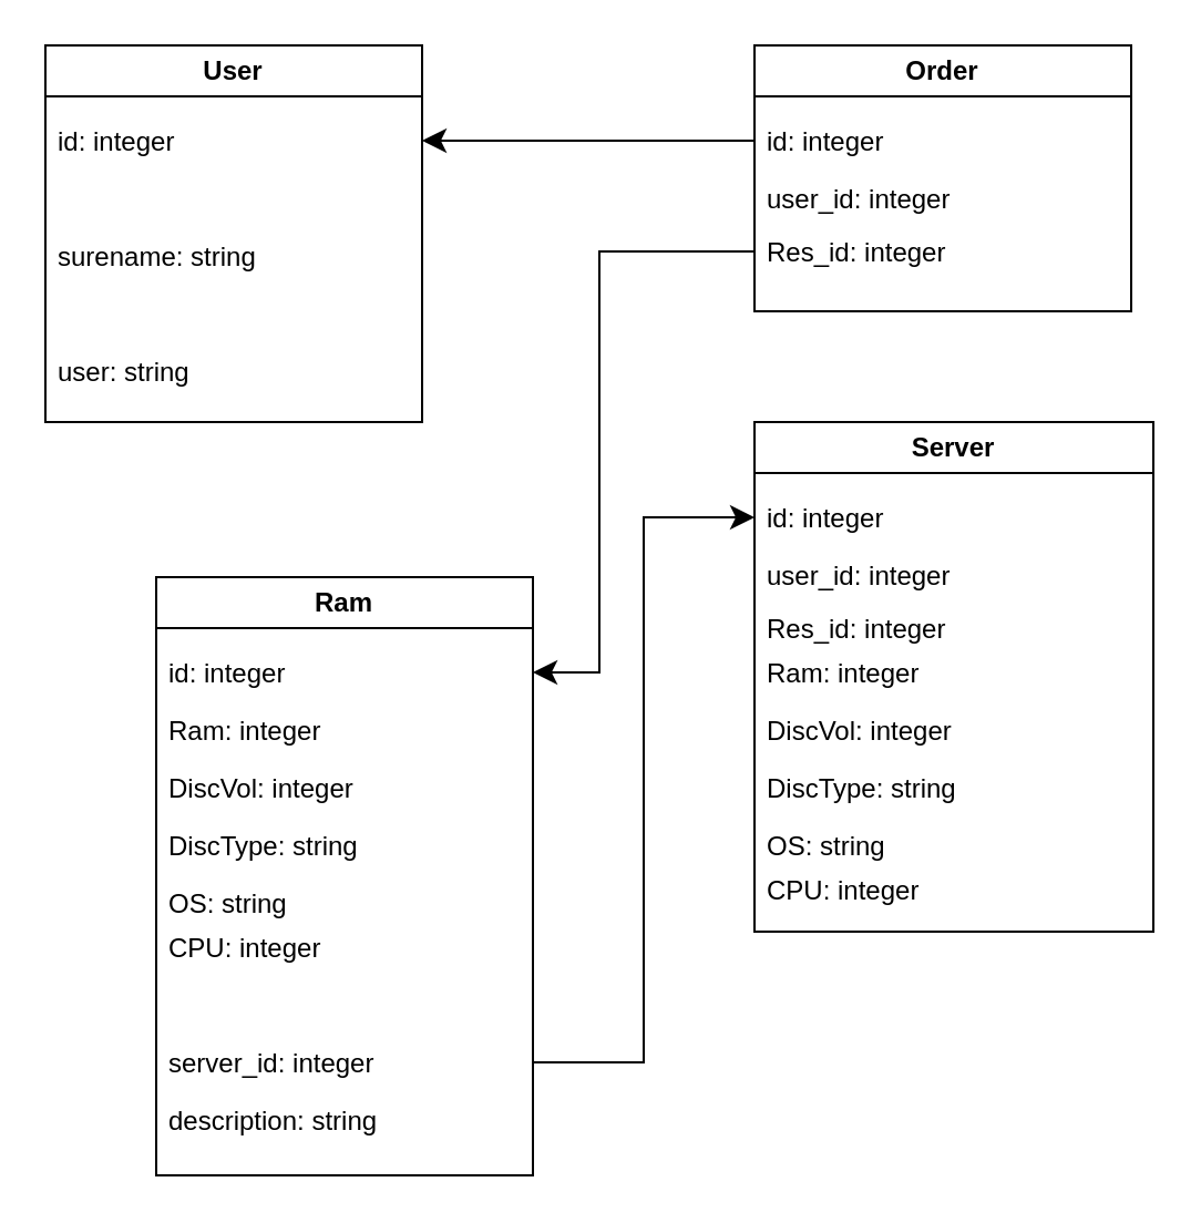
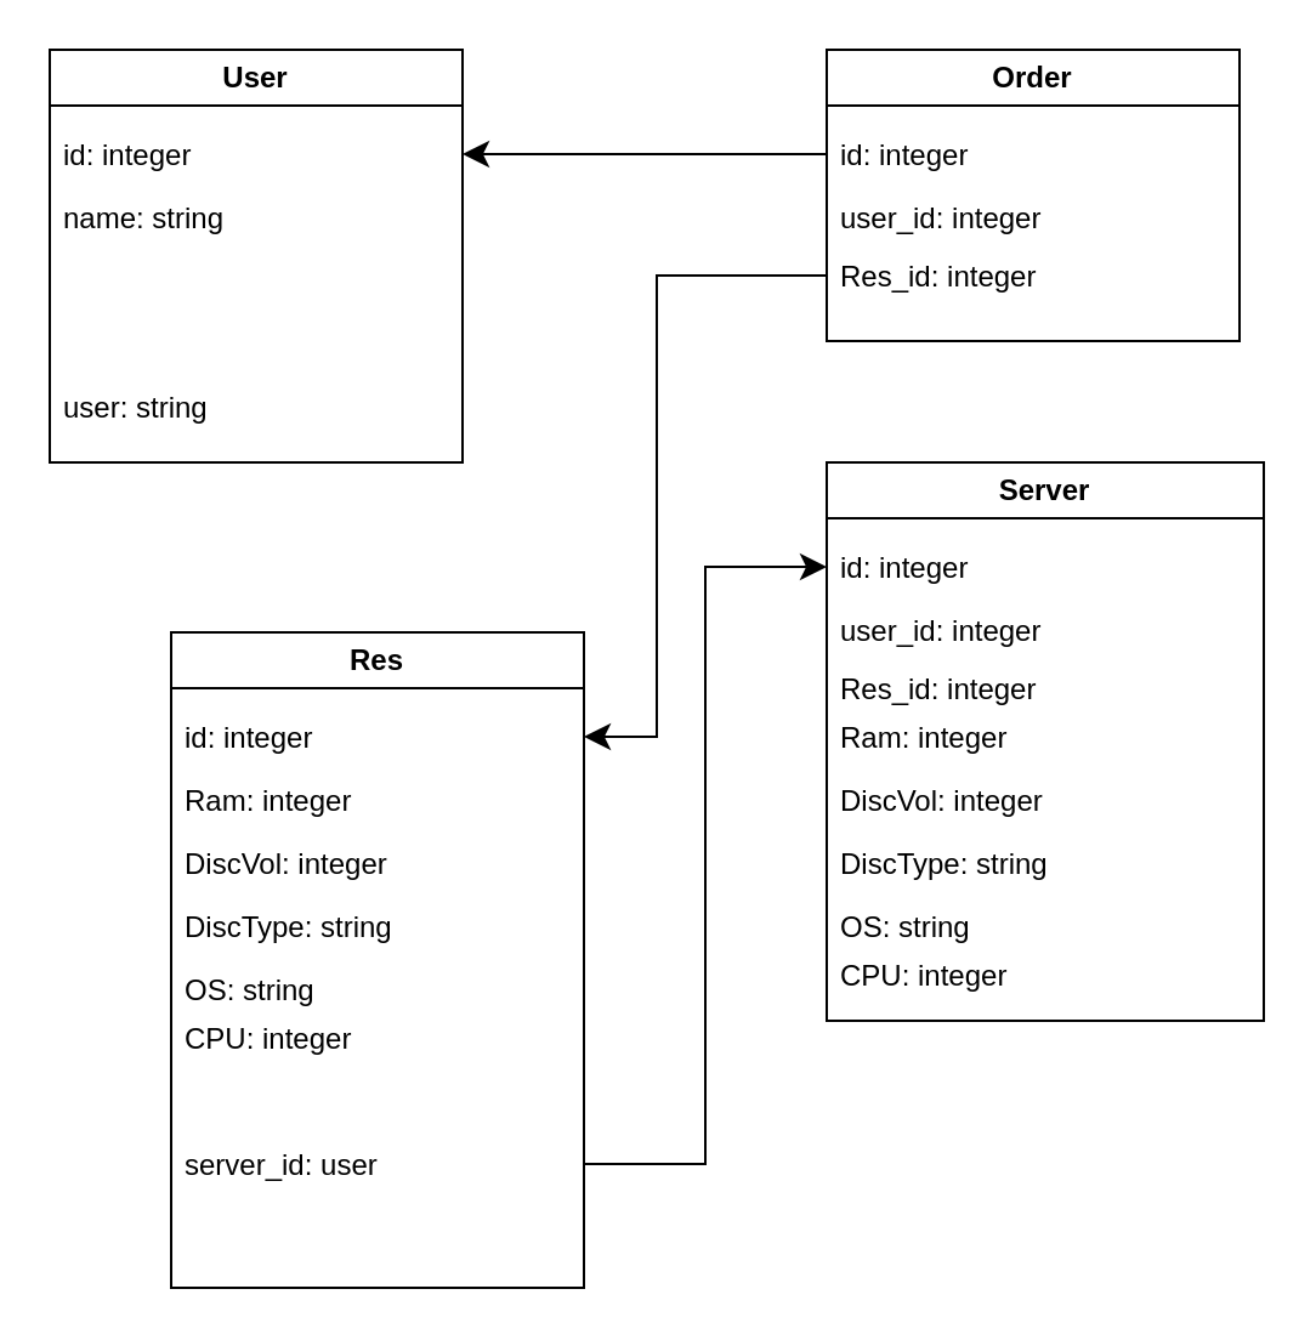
+ <mxCell id="4" value="name: string" style="text;strokeColor=none;fillColor=none;align=left;verticalAlign=top;spacingLeft=4;spacingRight=4;overflow=hidden;rotatable=0;points=[[0,0.5],[1,0.5]];portConstraint=eastwest;" vertex="1" parent="2"><mxGeometry y="56" width="170" height="26" as="geometry" /></mxCell>
- <mxCell id="5" value="surename: string" style="text;strokeColor=none;fillColor=none;align=left;verticalAlign=top;spacingLeft=4;spacingRight=4;overflow=hidden;rotatable=0;points=[[0,0.5],[1,0.5]];portConstraint=eastwest;" vertex="1" parent="2"><mxGeometry y="82" width="170" height="26" as="geometry" /></mxCell>
- <mxCell id="16" value="Ram" style="swimlane;whiteSpace=wrap;html=1;" vertex="1" parent="1"><mxGeometry x="70" y="260" width="170" height="270" as="geometry" /></mxCell>
+ <mxCell id="16" value="Res" style="swimlane;whiteSpace=wrap;html=1;" vertex="1" parent="1"><mxGeometry x="70" y="260" width="170" height="270" as="geometry" /></mxCell>
- <mxCell id="23" value="server_id: integer" style="text;strokeColor=none;fillColor=none;align=left;verticalAlign=top;spacingLeft=4;spacingRight=4;overflow=hidden;rotatable=0;points=[[0,0.5],[1,0.5]];portConstraint=eastwest;" vertex="1" parent="16"><mxGeometry y="206" width="170" height="26" as="geometry" /></mxCell>
+ <mxCell id="23" value="server_id: user" style="text;strokeColor=none;fillColor=none;align=left;verticalAlign=top;spacingLeft=4;spacingRight=4;overflow=hidden;rotatable=0;points=[[0,0.5],[1,0.5]];portConstraint=eastwest;" vertex="1" parent="16"><mxGeometry y="206" width="170" height="26" as="geometry" /></mxCell>
- <mxCell id="24" value="description: string" style="text;strokeColor=none;fillColor=none;align=left;verticalAlign=top;spacingLeft=4;spacingRight=4;overflow=hidden;rotatable=0;points=[[0,0.5],[1,0.5]];portConstraint=eastwest;" vertex="1" parent="16"><mxGeometry y="232" width="170" height="26" as="geometry" /></mxCell>
